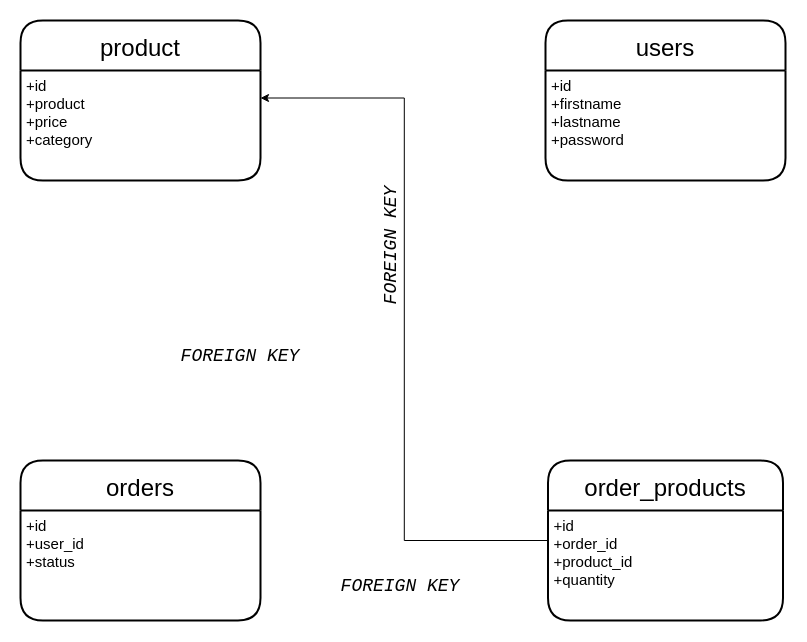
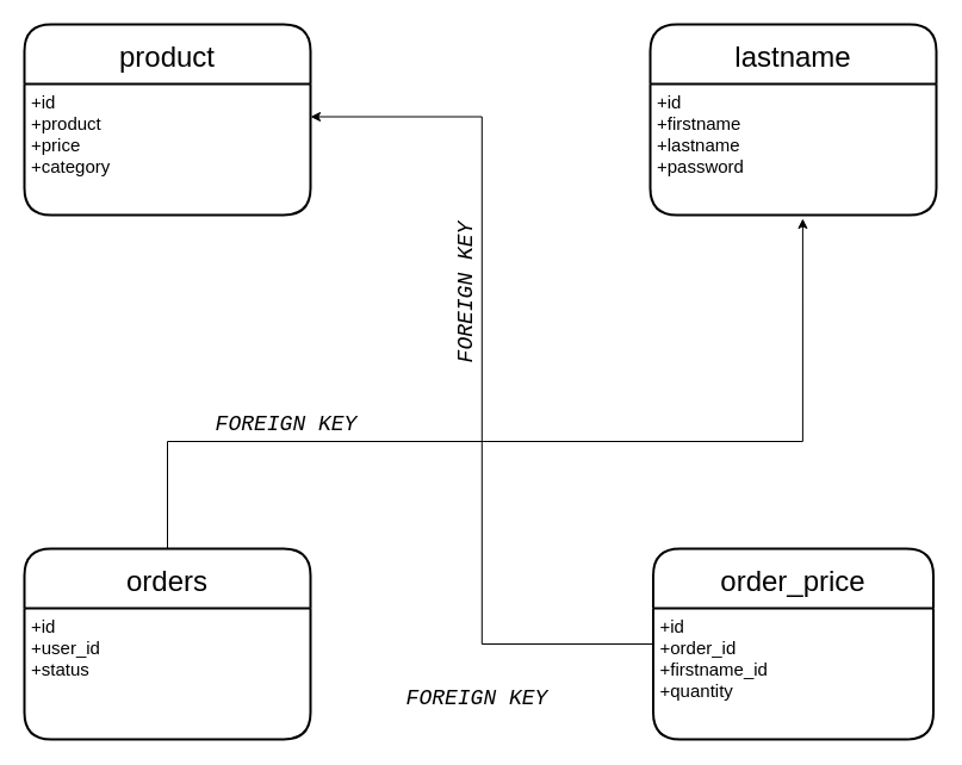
- <mxCell id="10" value="users" style="swimlane;childLayout=stackLayout;horizontal=1;startSize=50;horizontalStack=0;rounded=1;fontSize=24;fontStyle=0;strokeWidth=2;resizeParent=0;resizeLast=1;shadow=0;dashed=0;align=center;" vertex="1" parent="1"><mxGeometry x="545" y="20" width="240" height="160" as="geometry" /></mxCell>
+ <mxCell id="10" value="lastname" style="swimlane;childLayout=stackLayout;horizontal=1;startSize=50;horizontalStack=0;rounded=1;fontSize=24;fontStyle=0;strokeWidth=2;resizeParent=0;resizeLast=1;shadow=0;dashed=0;align=center;" vertex="1" parent="1"><mxGeometry x="545" y="20" width="240" height="160" as="geometry" /></mxCell>
+ <mxCell id="5" style="edgeStyle=orthogonalEdgeStyle;rounded=0;orthogonalLoop=1;jettySize=auto;html=1;entryX=0.533;entryY=1.027;entryDx=0;entryDy=0;entryPerimeter=0;fontSize=24;" edge="1" parent="1" source="6" target="11"><mxGeometry relative="1" as="geometry"><Array as="points"><mxPoint x="140" y="370" /><mxPoint x="673" y="370" /></Array></mxGeometry></mxCell>
- <mxCell id="3" value="order_products" style="swimlane;childLayout=stackLayout;horizontal=1;startSize=50;horizontalStack=0;rounded=1;fontSize=24;fontStyle=0;strokeWidth=2;resizeParent=0;resizeLast=1;shadow=0;dashed=0;align=center;" parent="1" vertex="1"><mxGeometry x="547.5" y="460" width="235" height="160" as="geometry" /></mxCell>
+ <mxCell id="3" value="order_price" style="swimlane;childLayout=stackLayout;horizontal=1;startSize=50;horizontalStack=0;rounded=1;fontSize=24;fontStyle=0;strokeWidth=2;resizeParent=0;resizeLast=1;shadow=0;dashed=0;align=center;" parent="1" vertex="1"><mxGeometry x="547.5" y="460" width="235" height="160" as="geometry" /></mxCell>
- <mxCell id="4" value="+id&#10;+order_id&#10;+product_id&#10;+quantity" style="align=left;strokeColor=none;fillColor=none;spacingLeft=4;fontSize=15;verticalAlign=top;resizable=0;rotatable=0;part=1;" parent="3" vertex="1"><mxGeometry y="50" width="235" height="110" as="geometry" /></mxCell>
+ <mxCell id="4" value="+id&#10;+order_id&#10;+firstname_id&#10;+quantity" style="align=left;strokeColor=none;fillColor=none;spacingLeft=4;fontSize=15;verticalAlign=top;resizable=0;rotatable=0;part=1;" parent="3" vertex="1"><mxGeometry y="50" width="235" height="110" as="geometry" /></mxCell>
